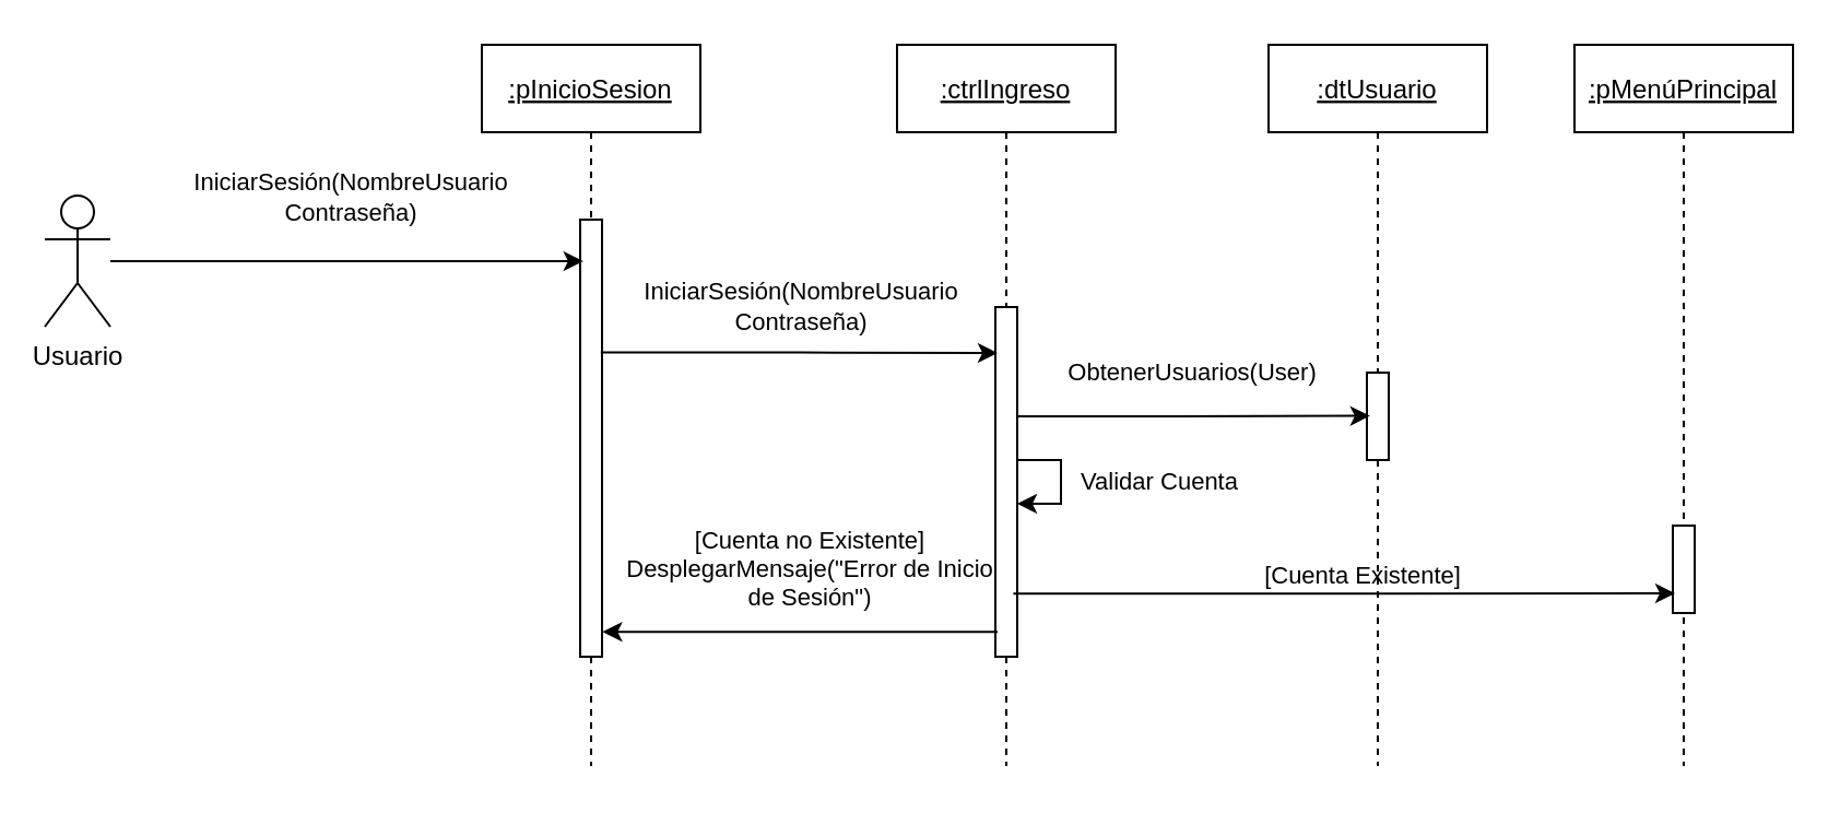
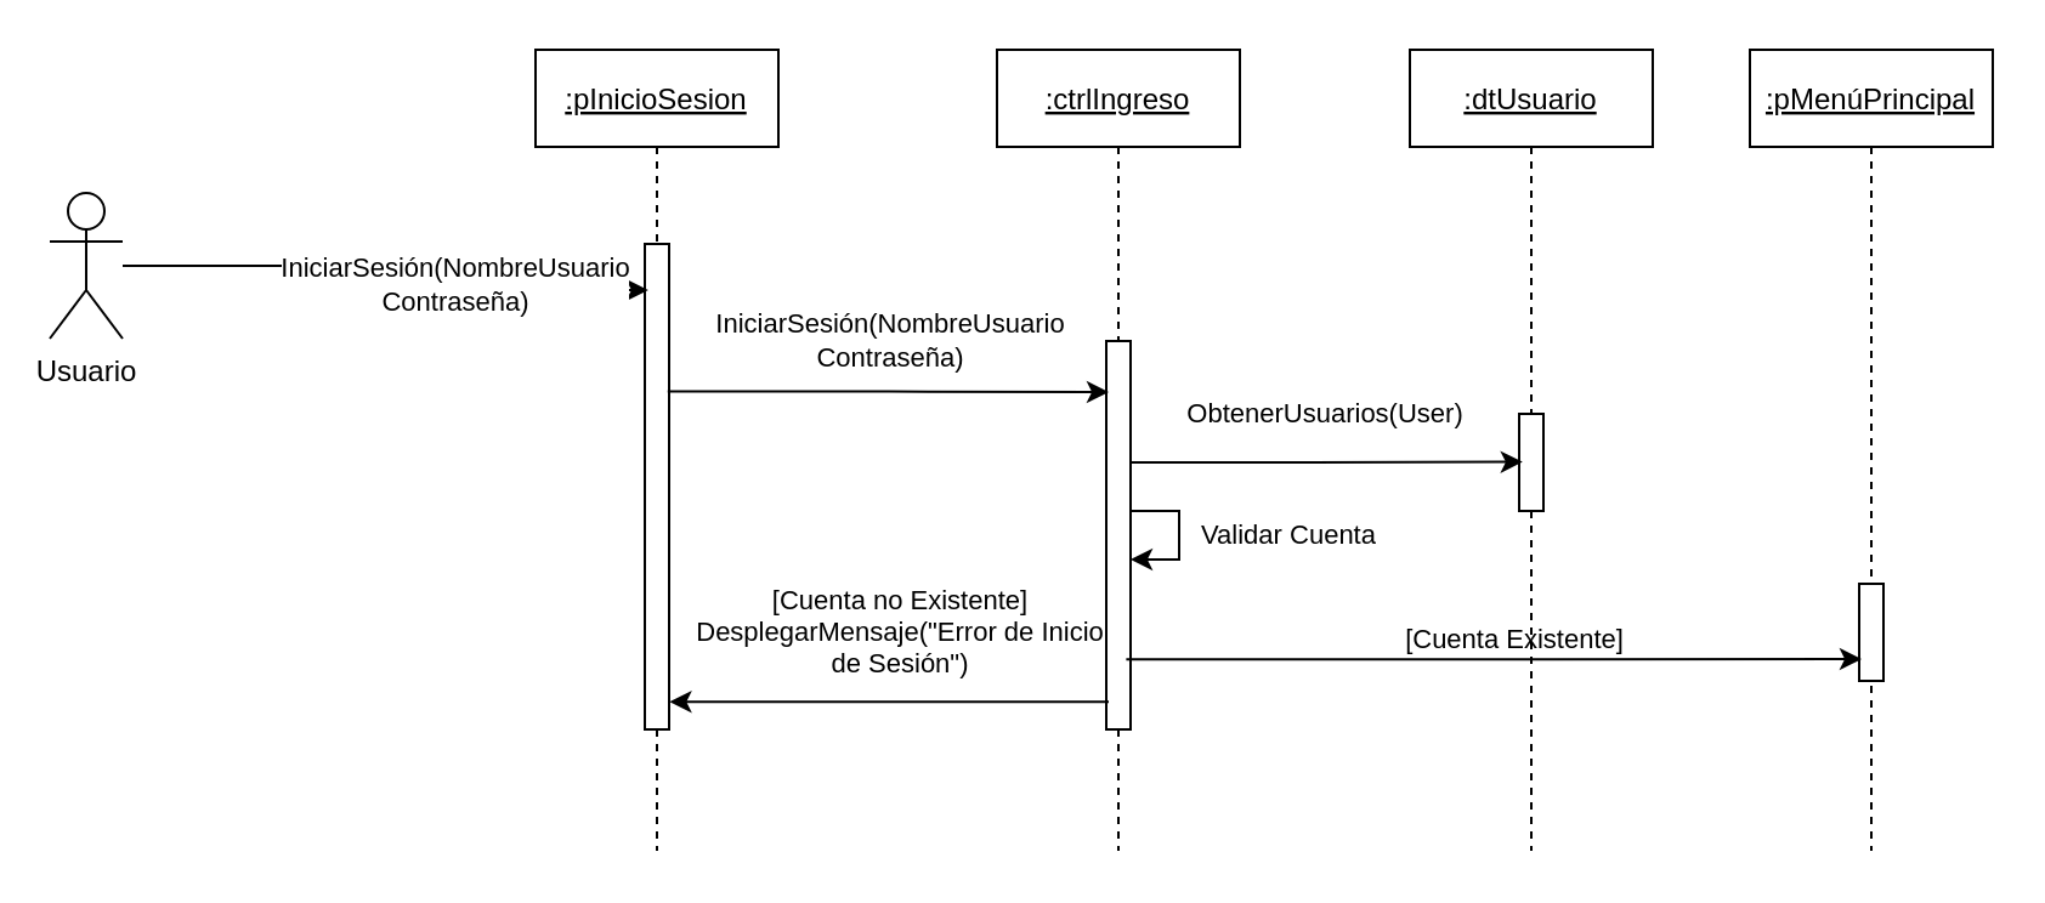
- <mxCell id="8" value="Usuario" style="shape=umlActor;verticalLabelPosition=bottom;verticalAlign=top;html=1;" vertex="1" parent="1"><mxGeometry x="20" y="89" width="30" height="60" as="geometry" /></mxCell>
+ <mxCell id="8" value="Usuario" style="shape=umlActor;verticalLabelPosition=bottom;verticalAlign=top;html=1;" vertex="1" parent="1"><mxGeometry x="20" y="79" width="30" height="60" as="geometry" /></mxCell>
